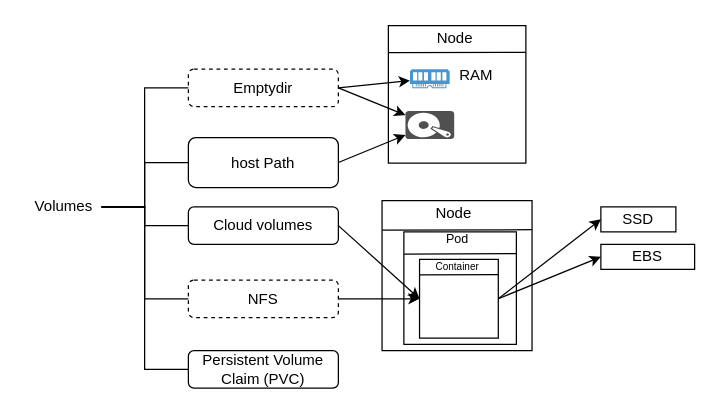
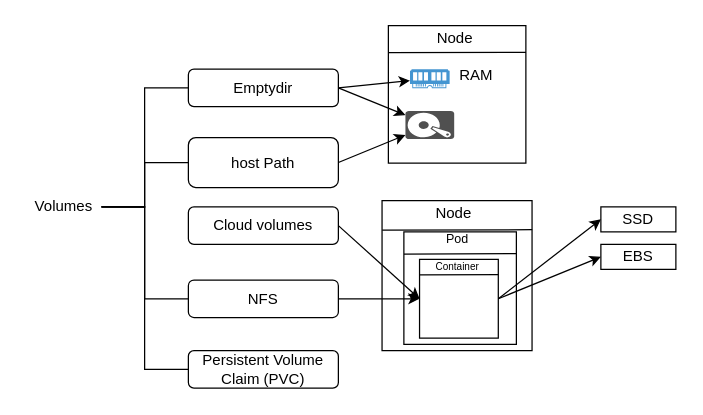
- <mxCell id="3" value="Emptydir" style="rounded=1;whiteSpace=wrap;html=1;dashed=1;" vertex="1" parent="1"><mxGeometry x="150" y="54.8" width="120" height="30" as="geometry" /></mxCell>
+ <mxCell id="3" value="Emptydir" style="rounded=1;whiteSpace=wrap;html=1;" vertex="1" parent="1"><mxGeometry x="150" y="54.8" width="120" height="30" as="geometry" /></mxCell>
- <mxCell id="10" value="" style="endArrow=none;html=1;entryX=0;entryY=0.5;entryDx=0;entryDy=0;edgeStyle=orthogonalEdgeStyle;rounded=0;exitX=1.008;exitY=0.5;exitDx=0;exitDy=0;exitPerimeter=0;" edge="1" parent="1" source="2" target="5"><mxGeometry width="50" height="50" relative="1" as="geometry"><mxPoint x="80" y="150" as="sourcePoint" /><mxPoint x="160.047" y="124.98" as="targetPoint" /></mxGeometry></mxCell>
- <mxCell id="34" value="EBS" style="rounded=0;whiteSpace=wrap;html=1;" vertex="1" parent="1"><mxGeometry x="480" y="195" width="75" height="20" as="geometry" /></mxCell>
+ <mxCell id="34" value="EBS" style="rounded=0;whiteSpace=wrap;html=1;" vertex="1" parent="1"><mxGeometry x="480" y="195" width="60" height="20" as="geometry" /></mxCell>
- <mxCell id="6" value="NFS" style="rounded=1;whiteSpace=wrap;html=1;dashed=1;" vertex="1" parent="1"><mxGeometry x="150" y="223.5" width="120" height="30" as="geometry" /></mxCell>
+ <mxCell id="6" value="NFS" style="rounded=1;whiteSpace=wrap;html=1;" vertex="1" parent="1"><mxGeometry x="150" y="223.5" width="120" height="30" as="geometry" /></mxCell>
